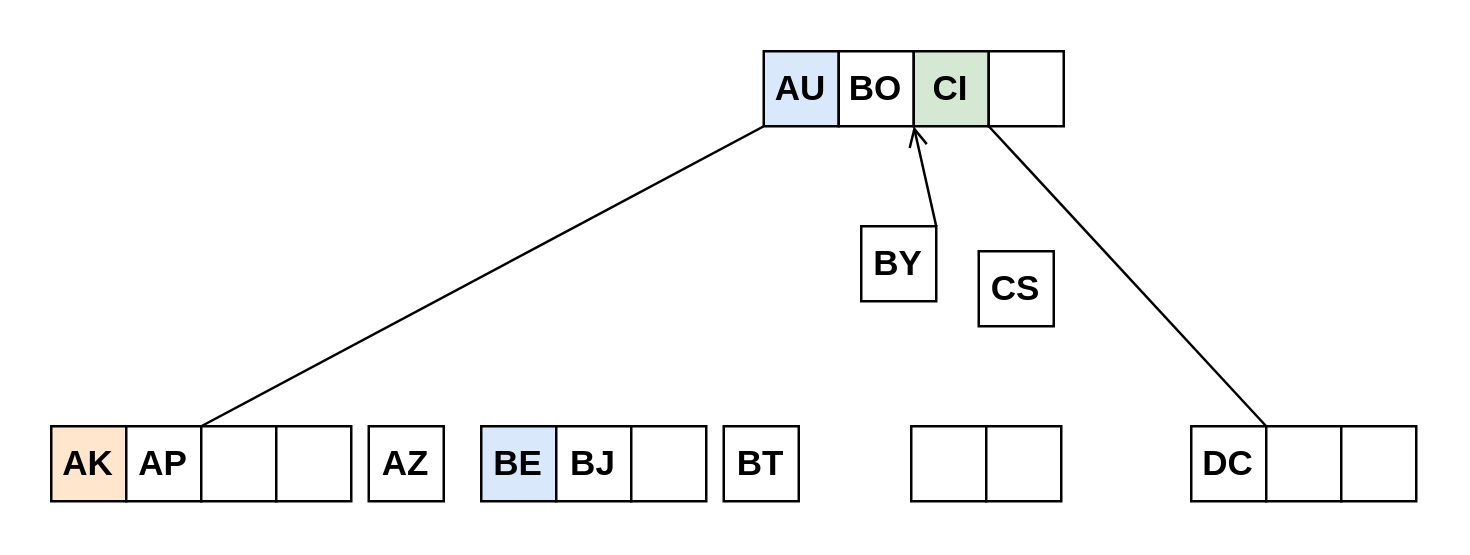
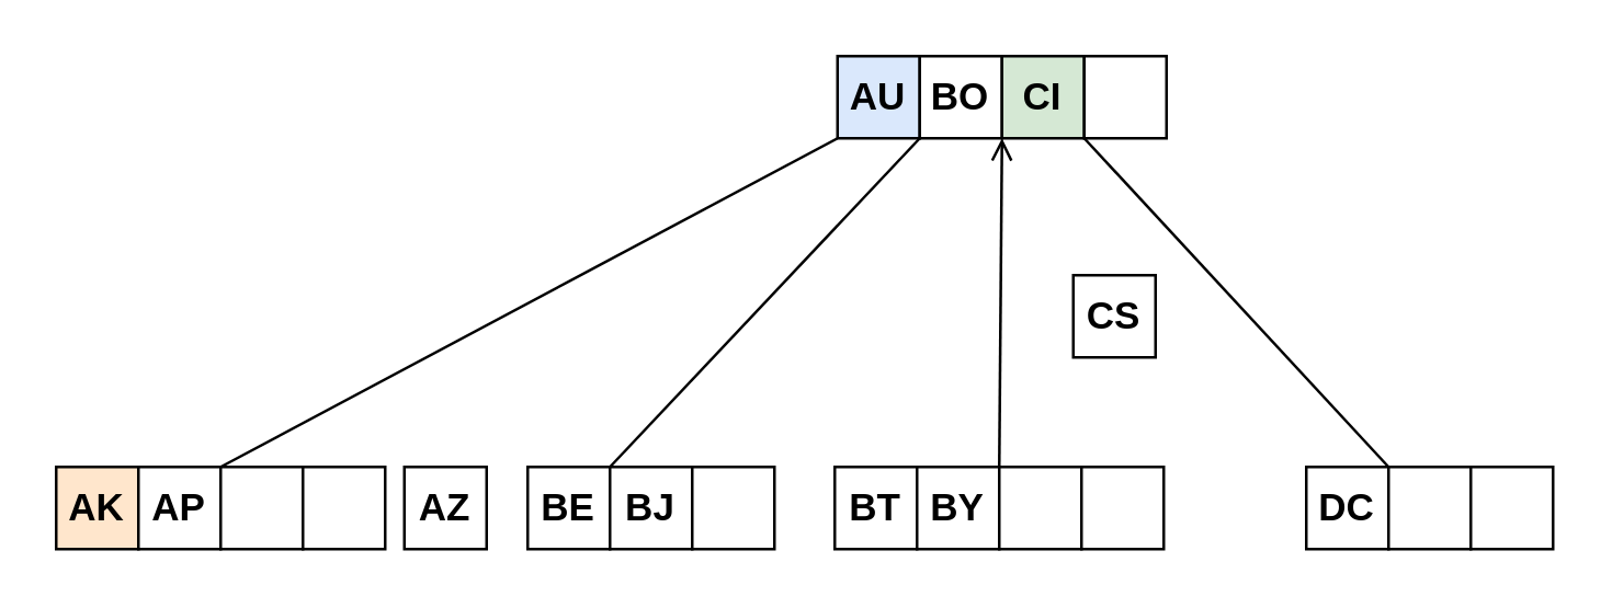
- <mxCell id="11" value="&lt;b&gt;&lt;font style=&quot;font-size: 14px;&quot;&gt;BY&lt;/font&gt;&lt;/b&gt;" style="whiteSpace=wrap;html=1;aspect=fixed;" vertex="1" parent="1"><mxGeometry x="344" y="90" width="30" height="30" as="geometry" /></mxCell>
+ <mxCell id="11" value="&lt;b&gt;&lt;font style=&quot;font-size: 14px;&quot;&gt;BY&lt;/font&gt;&lt;/b&gt;" style="whiteSpace=wrap;html=1;aspect=fixed;" vertex="1" parent="1"><mxGeometry x="334" y="170" width="30" height="30" as="geometry" /></mxCell>
+ <mxCell id="23" value="" style="endArrow=none;html=1;rounded=0;entryX=1;entryY=1;entryDx=0;entryDy=0;exitX=0;exitY=0;exitDx=0;exitDy=0;" edge="1" parent="1" source="8" target="2"><mxGeometry width="50" height="50" relative="1" as="geometry"><mxPoint x="341" y="360" as="sourcePoint" /><mxPoint x="391" y="310" as="targetPoint" /></mxGeometry></mxCell>
- <mxCell id="7" value="&lt;b&gt;&lt;font style=&quot;font-size: 14px;&quot;&gt;BE&lt;/font&gt;&lt;/b&gt;" style="whiteSpace=wrap;html=1;aspect=fixed;fillColor=#dae8fc;" vertex="1" parent="1"><mxGeometry x="192" y="170" width="30" height="30" as="geometry" /></mxCell>
+ <mxCell id="7" value="&lt;b&gt;&lt;font style=&quot;font-size: 14px;&quot;&gt;BE&lt;/font&gt;&lt;/b&gt;" style="whiteSpace=wrap;html=1;aspect=fixed;" vertex="1" parent="1"><mxGeometry x="192" y="170" width="30" height="30" as="geometry" /></mxCell>
- <mxCell id="10" value="&lt;b&gt;&lt;font style=&quot;font-size: 14px;&quot;&gt;BT&lt;/font&gt;&lt;/b&gt;" style="whiteSpace=wrap;html=1;aspect=fixed;" vertex="1" parent="1"><mxGeometry x="289" y="170" width="30" height="30" as="geometry" /></mxCell>
+ <mxCell id="10" value="&lt;b&gt;&lt;font style=&quot;font-size: 14px;&quot;&gt;BT&lt;/font&gt;&lt;/b&gt;" style="whiteSpace=wrap;html=1;aspect=fixed;" vertex="1" parent="1"><mxGeometry x="304" y="170" width="30" height="30" as="geometry" /></mxCell>
